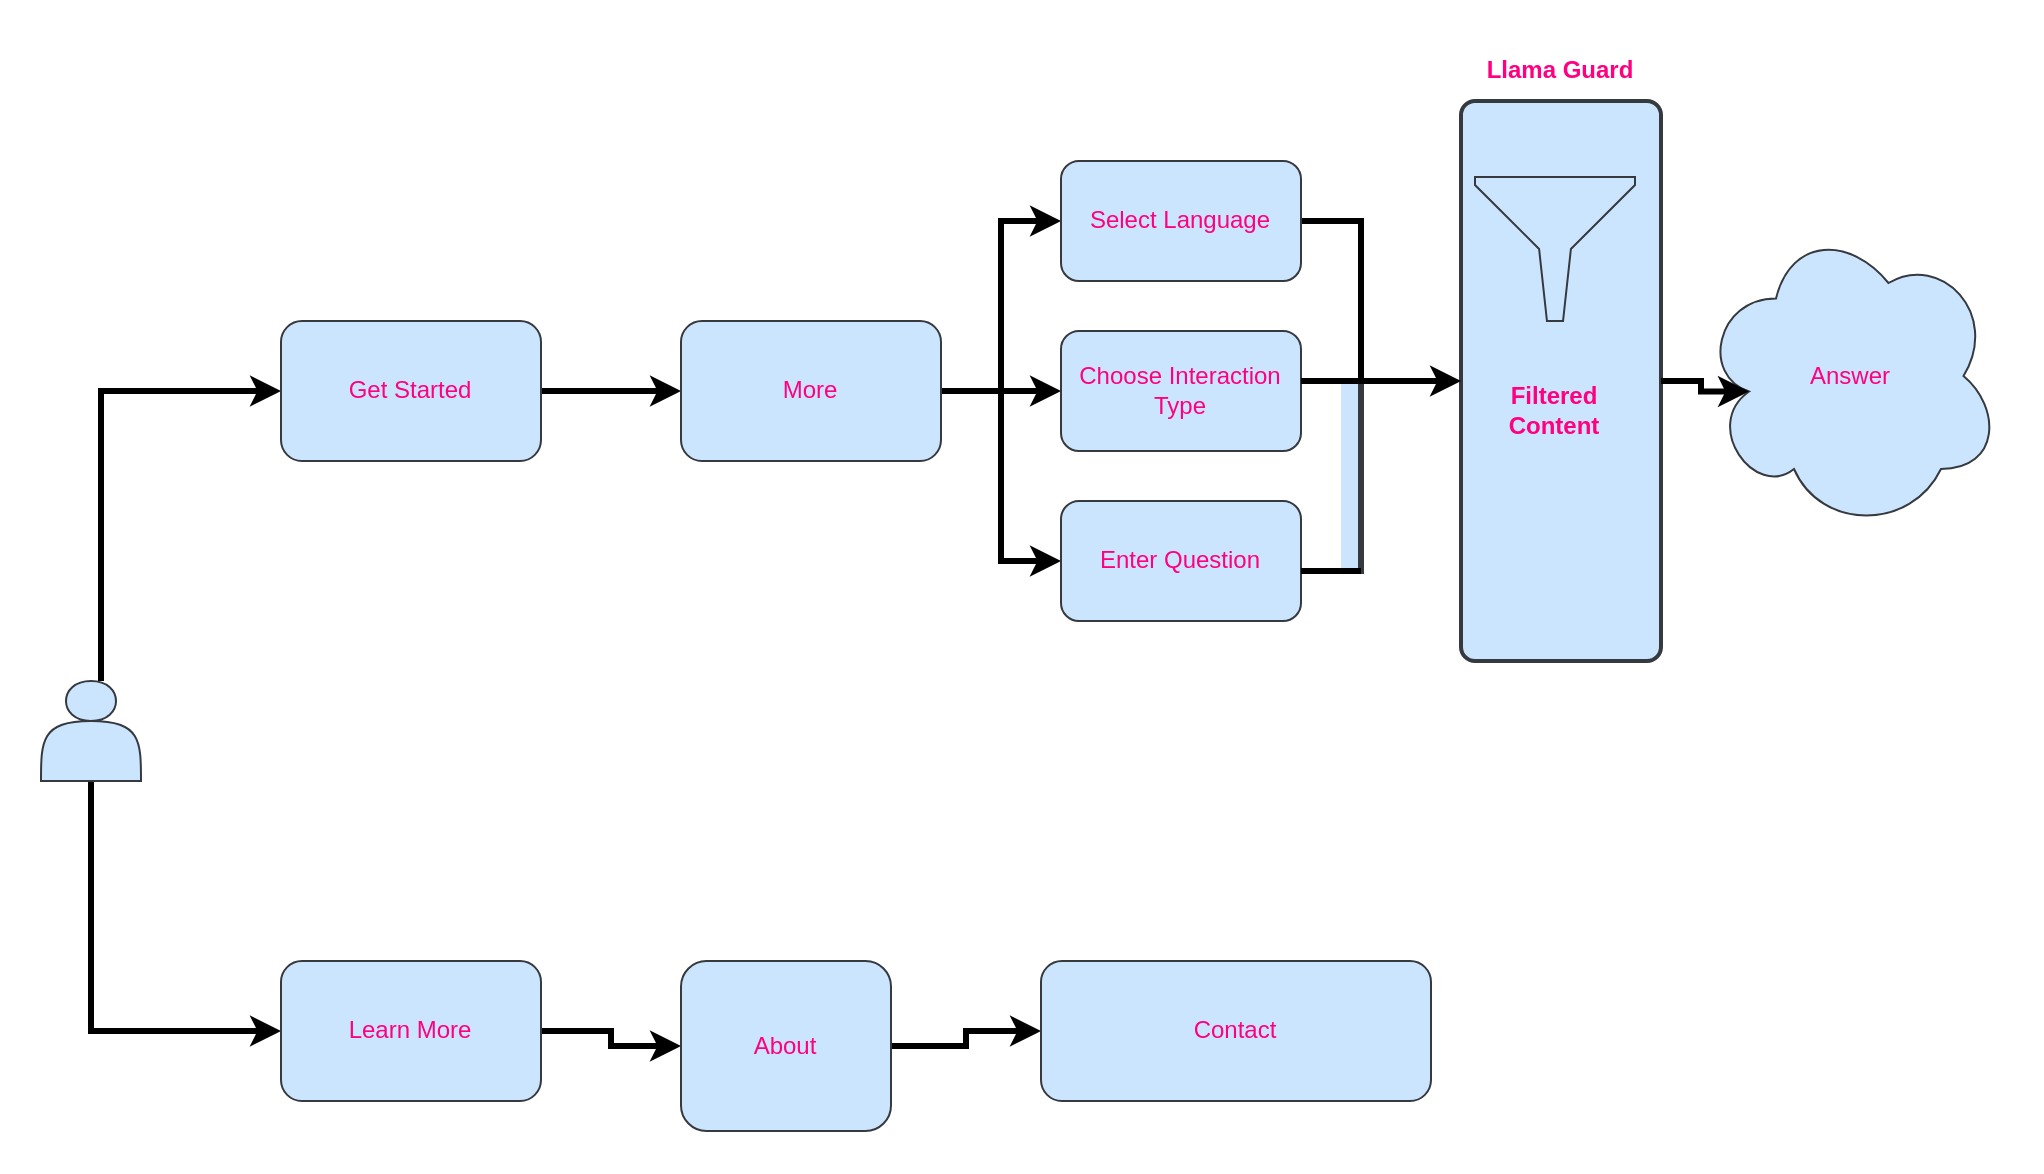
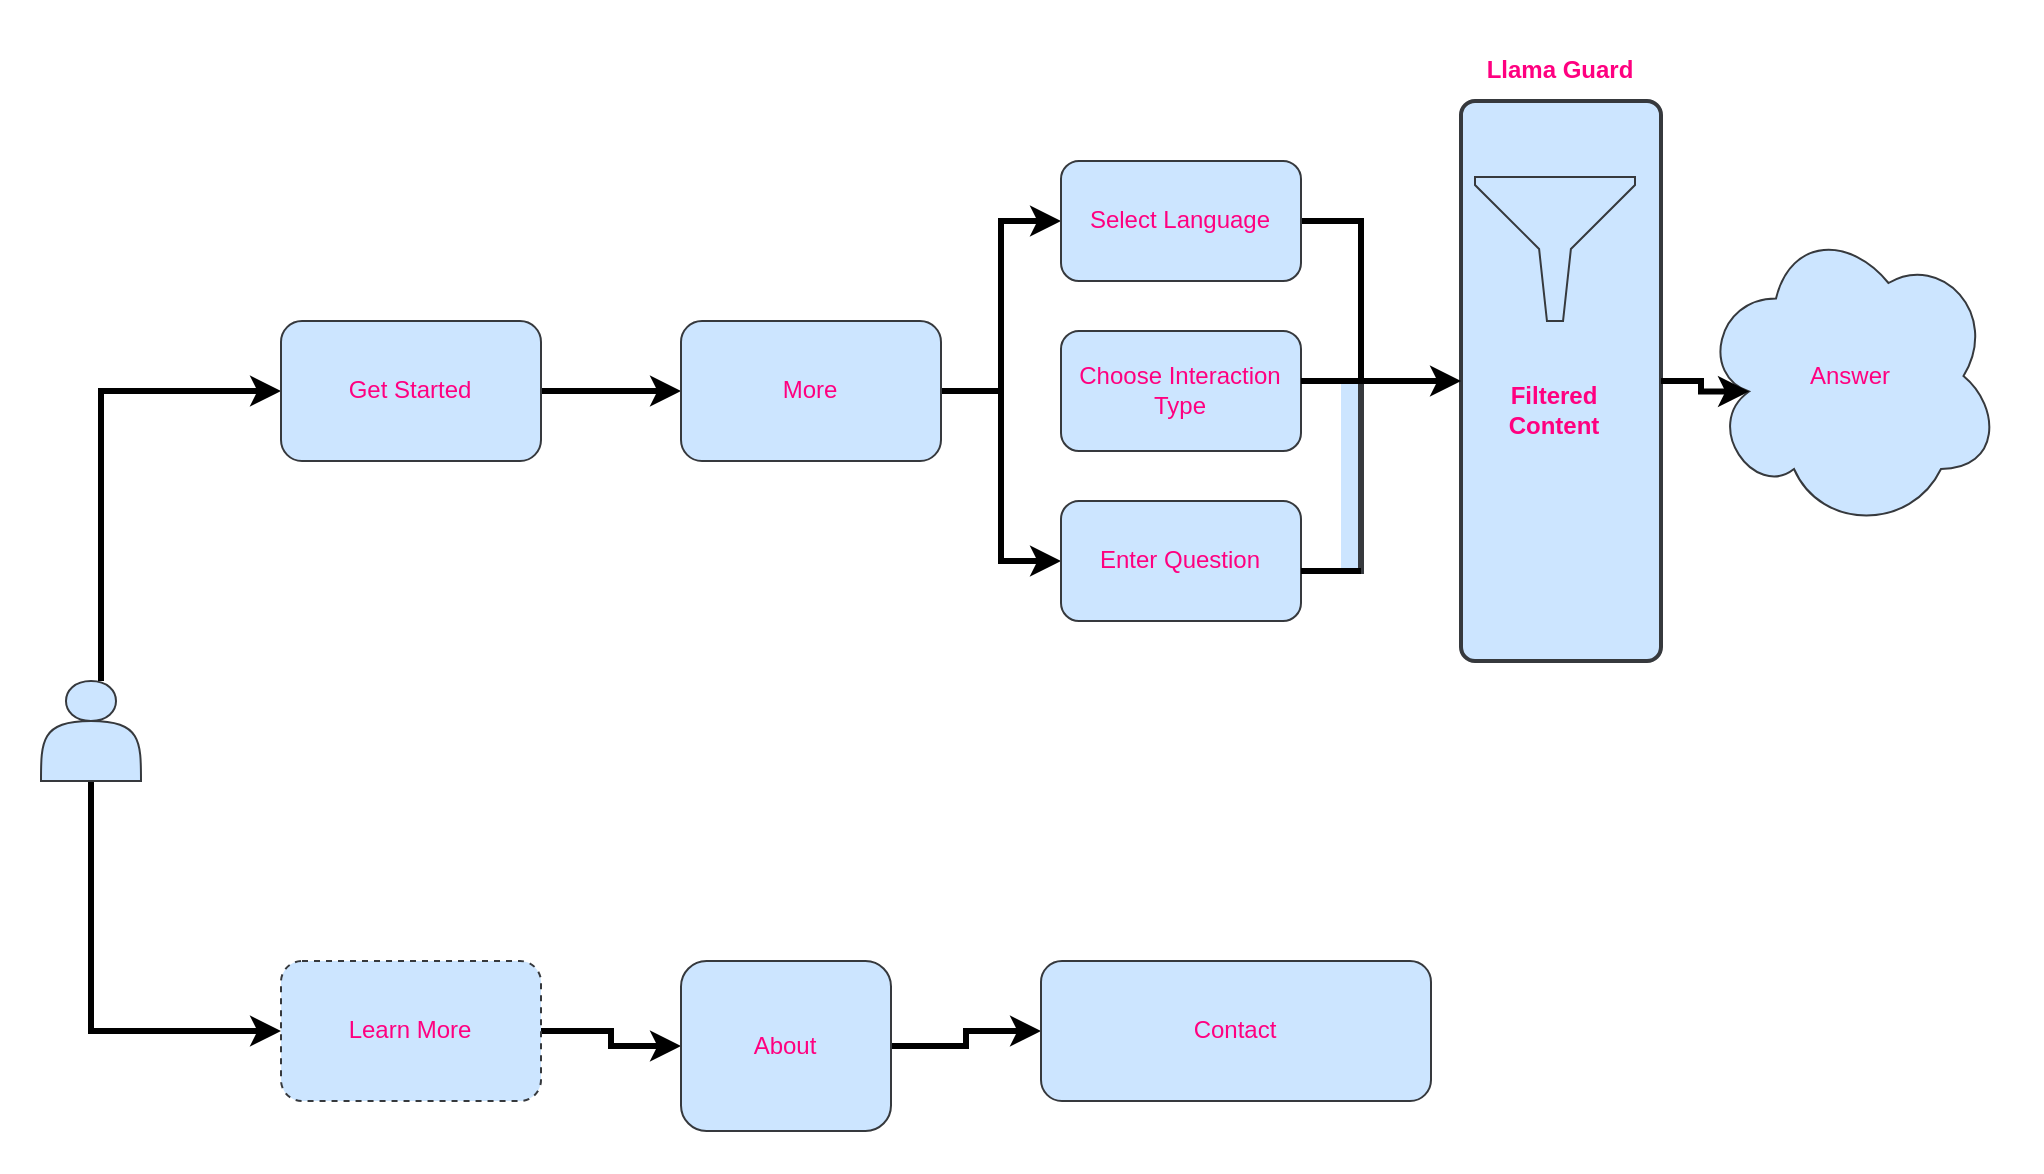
- <mxCell id="10" value="" style="edgeStyle=orthogonalEdgeStyle;rounded=0;orthogonalLoop=1;jettySize=auto;html=1;strokeWidth=3;" edge="1" parent="1" source="13" target="16"><mxGeometry relative="1" as="geometry" /></mxCell>
- <mxCell id="9" value="Learn More" style="rounded=1;whiteSpace=wrap;html=1;fillColor=#cce5ff;strokeColor=#36393d;fontColor=#FF0080;" vertex="1" parent="1"><mxGeometry x="140" y="480" width="130" height="70" as="geometry" /></mxCell>
+ <mxCell id="9" value="Learn More" style="rounded=1;whiteSpace=wrap;html=1;fillColor=#cce5ff;strokeColor=#36393d;fontColor=#FF0080;dashed=1;" vertex="1" parent="1"><mxGeometry x="140" y="480" width="130" height="70" as="geometry" /></mxCell>
